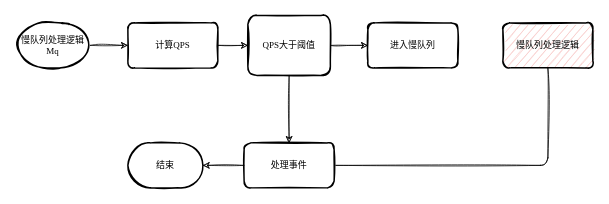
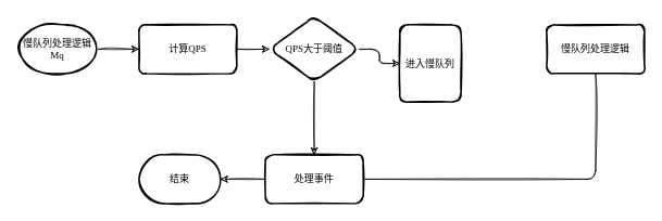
- <mxCell id="8" value="QPS大于阈值" style="whiteSpace=wrap;html=1;strokeWidth=2;sketch=1;shadow=0;fontFamily=Comic Sans MS;fontSize=12;rounded=1;" vertex="1" parent="1"><mxGeometry x="330" y="20" width="110" height="80" as="geometry" /></mxCell>
+ <mxCell id="8" value="QPS大于阈值" style="rhombus;whiteSpace=wrap;html=1;rounded=1;strokeWidth=2;sketch=1;shadow=0;fontFamily=Comic Sans MS;fontSize=12;" vertex="1" parent="1"><mxGeometry x="330" y="20" width="110" height="80" as="geometry" /></mxCell>
- <mxCell id="9" value="进入慢队列" style="whiteSpace=wrap;html=1;rounded=1;strokeWidth=2;sketch=1;shadow=0;fontFamily=Comic Sans MS;fontSize=12;" vertex="1" parent="1"><mxGeometry x="490" y="30" width="120" height="60" as="geometry" /></mxCell>
+ <mxCell id="9" value="进入慢队列" style="whiteSpace=wrap;html=1;rounded=1;strokeWidth=2;sketch=1;shadow=0;fontFamily=Comic Sans MS;fontSize=12;" vertex="1" parent="1"><mxGeometry x="490" y="30" width="75" height="95" as="geometry" /></mxCell>
- <mxCell id="11" value="慢队列处理逻辑" style="whiteSpace=wrap;html=1;rounded=1;strokeWidth=2;sketch=1;shadow=0;fontFamily=Comic Sans MS;fontSize=12;fillColor=#f8cecc;" vertex="1" parent="1"><mxGeometry x="670" y="30" width="120" height="60" as="geometry" /></mxCell>
+ <mxCell id="11" value="慢队列处理逻辑" style="whiteSpace=wrap;html=1;rounded=1;strokeWidth=2;sketch=1;shadow=0;fontFamily=Comic Sans MS;fontSize=12;" vertex="1" parent="1"><mxGeometry x="670" y="30" width="120" height="60" as="geometry" /></mxCell>
